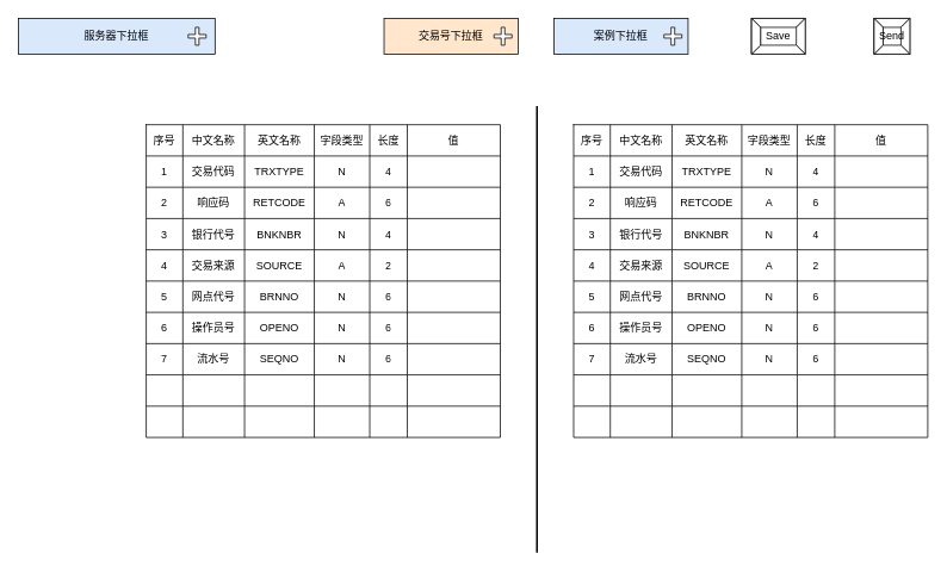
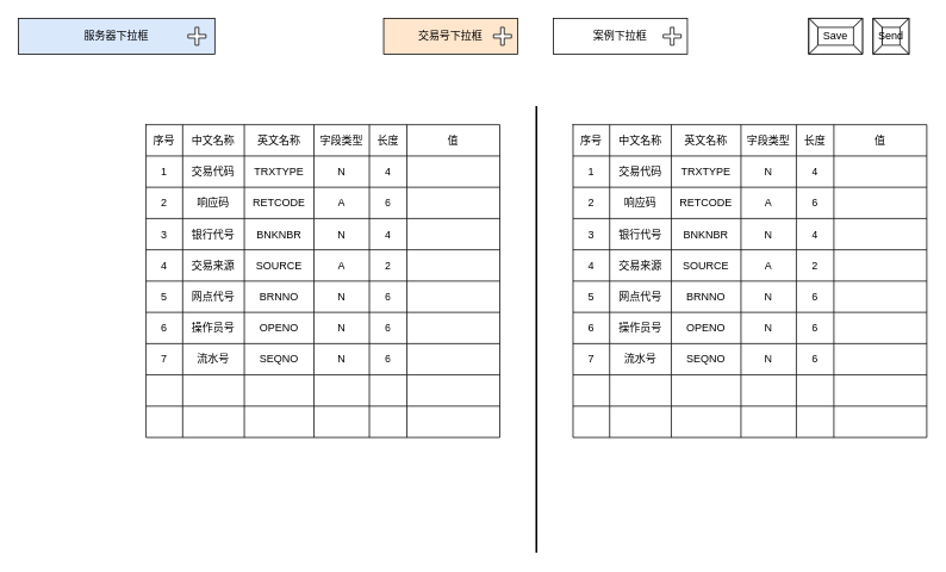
- <mxCell id="151" value="案例下拉框" style="rounded=0;whiteSpace=wrap;html=1;fillColor=#dae8fc;" vertex="1" parent="1"><mxGeometry x="619" y="20" width="150" height="40" as="geometry" /></mxCell>
+ <mxCell id="151" value="案例下拉框" style="rounded=0;whiteSpace=wrap;html=1;" vertex="1" parent="1"><mxGeometry x="619" y="20" width="150" height="40" as="geometry" /></mxCell>
- <mxCell id="145" value="Save" style="labelPosition=center;verticalLabelPosition=middle;align=center;html=1;shape=mxgraph.basic.button;dx=10;whiteSpace=wrap;fontStyle=0" vertex="1" parent="1"><mxGeometry x="840" y="20" width="60" height="40" as="geometry" /></mxCell>
+ <mxCell id="145" value="Save" style="labelPosition=center;verticalLabelPosition=middle;align=center;html=1;shape=mxgraph.basic.button;dx=10;whiteSpace=wrap;fontStyle=0" vertex="1" parent="1"><mxGeometry x="905" y="20" width="60" height="40" as="geometry" /></mxCell>
